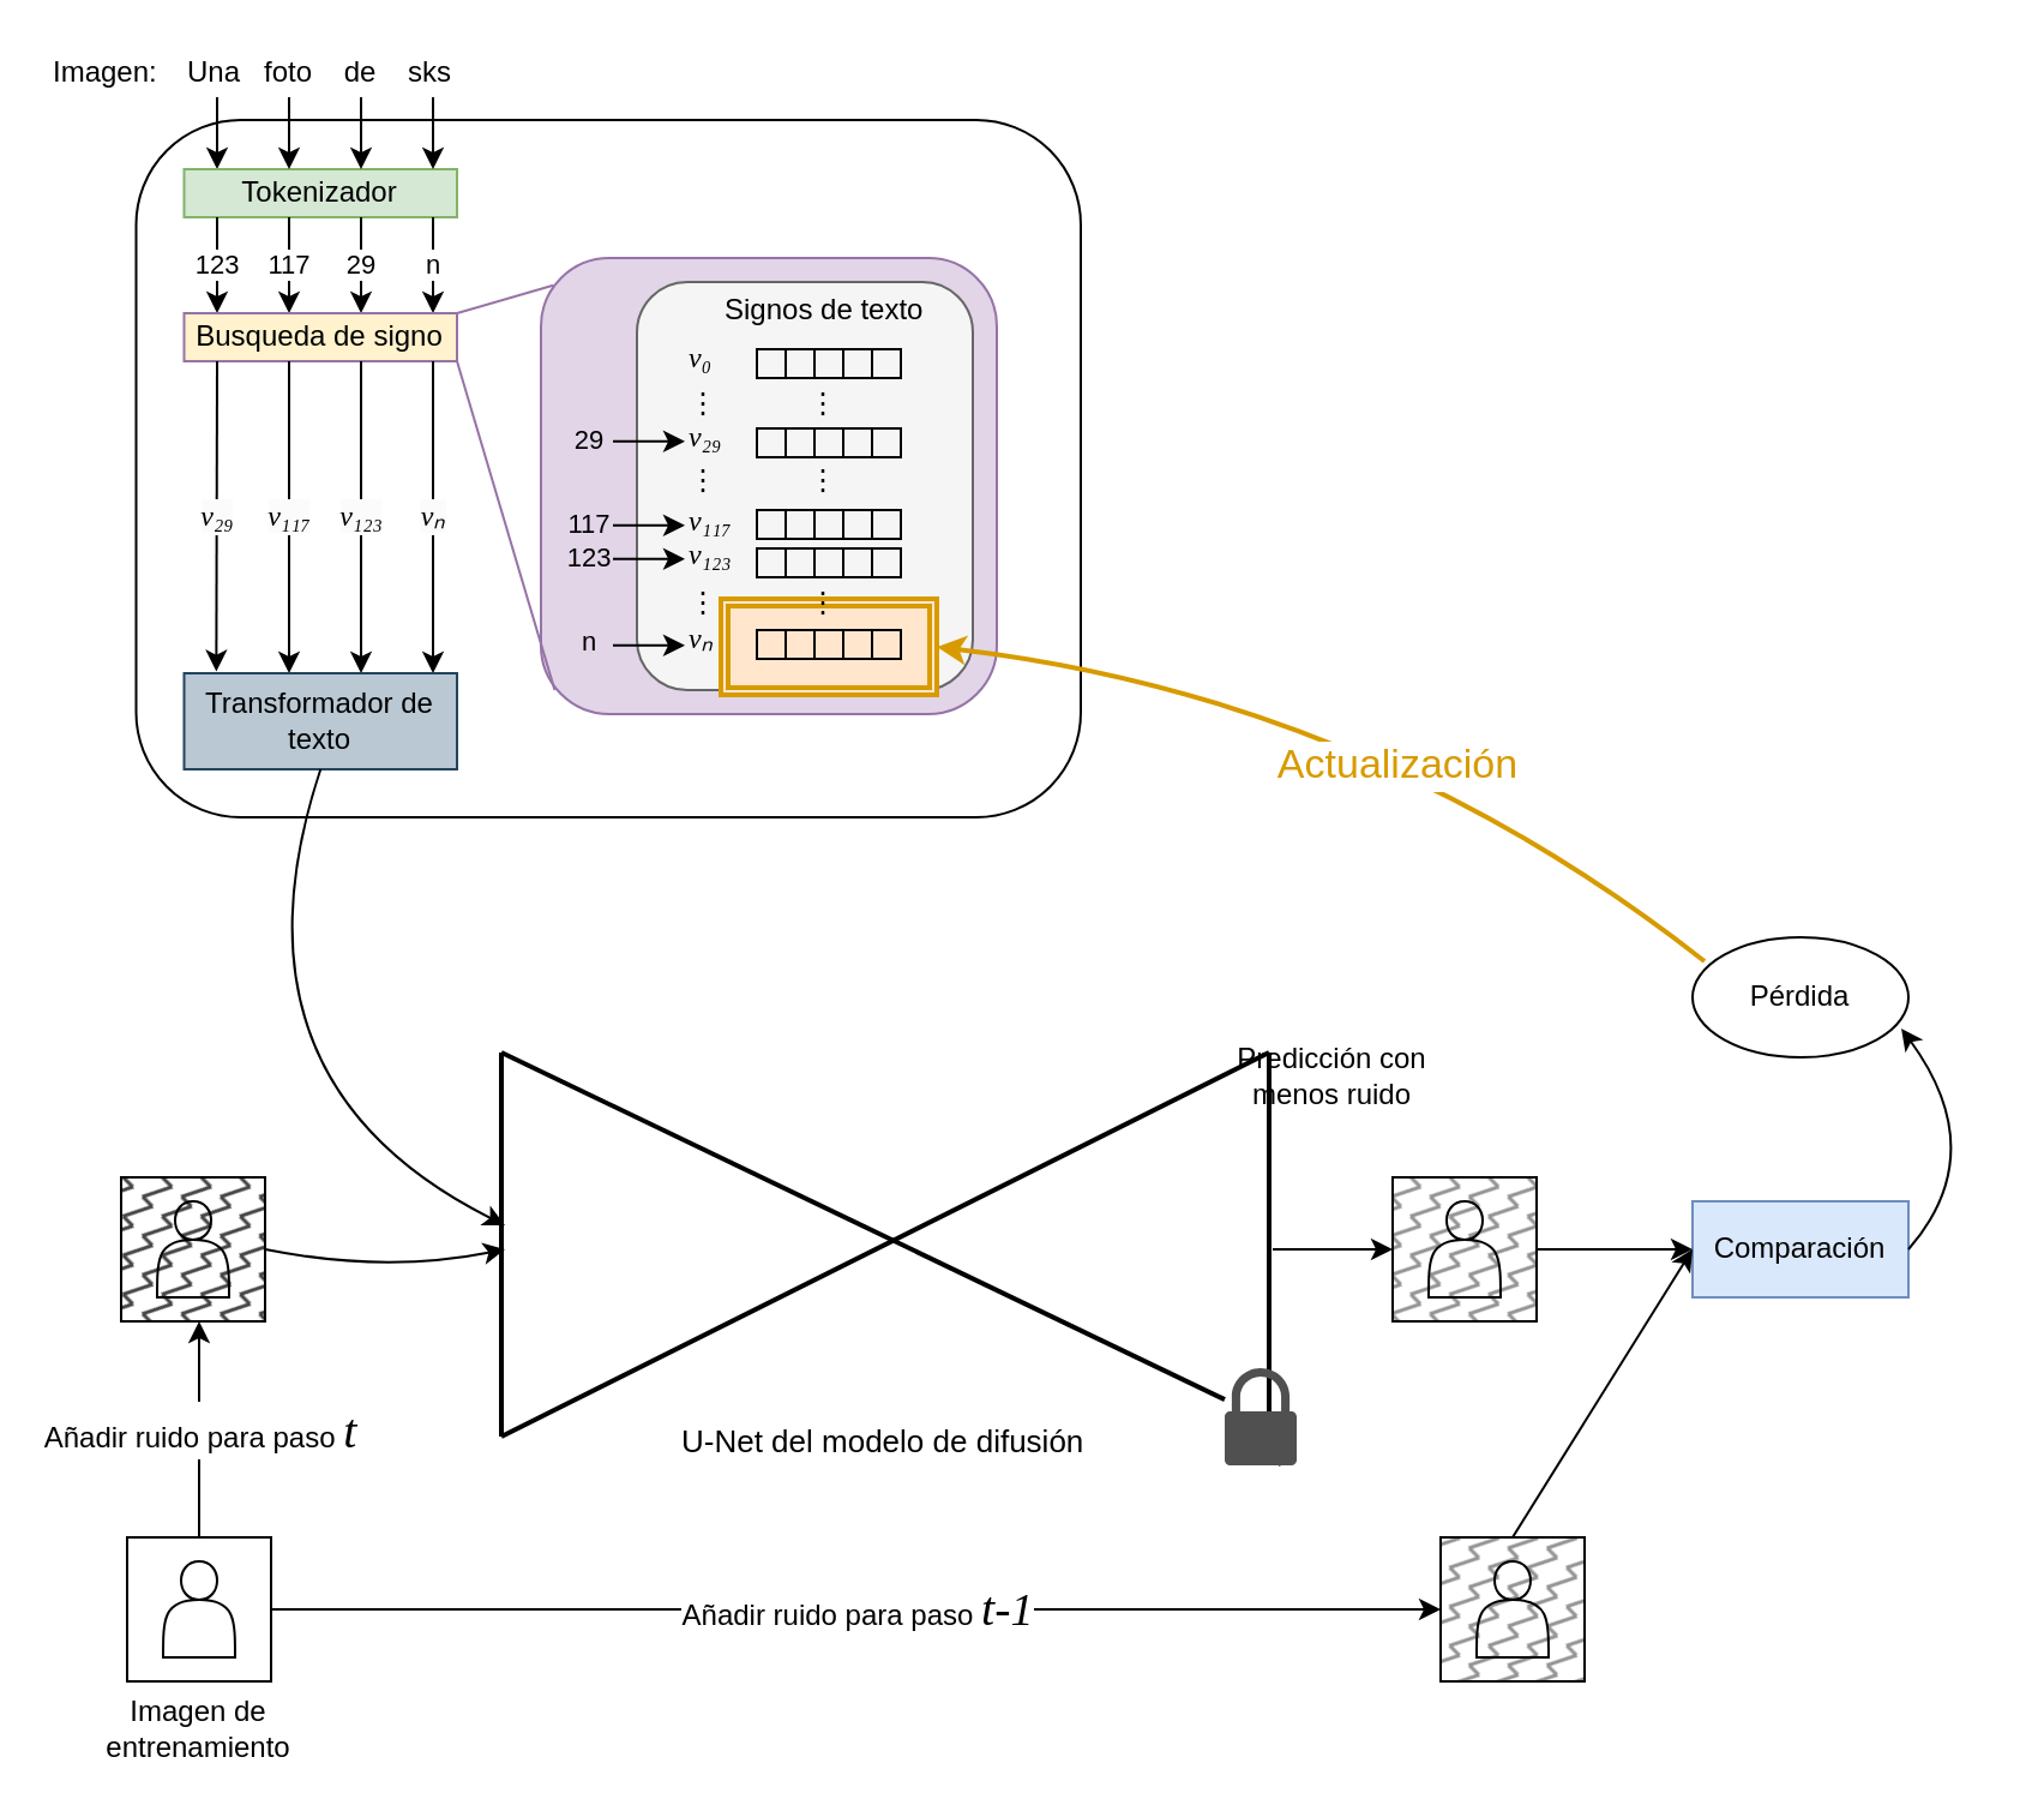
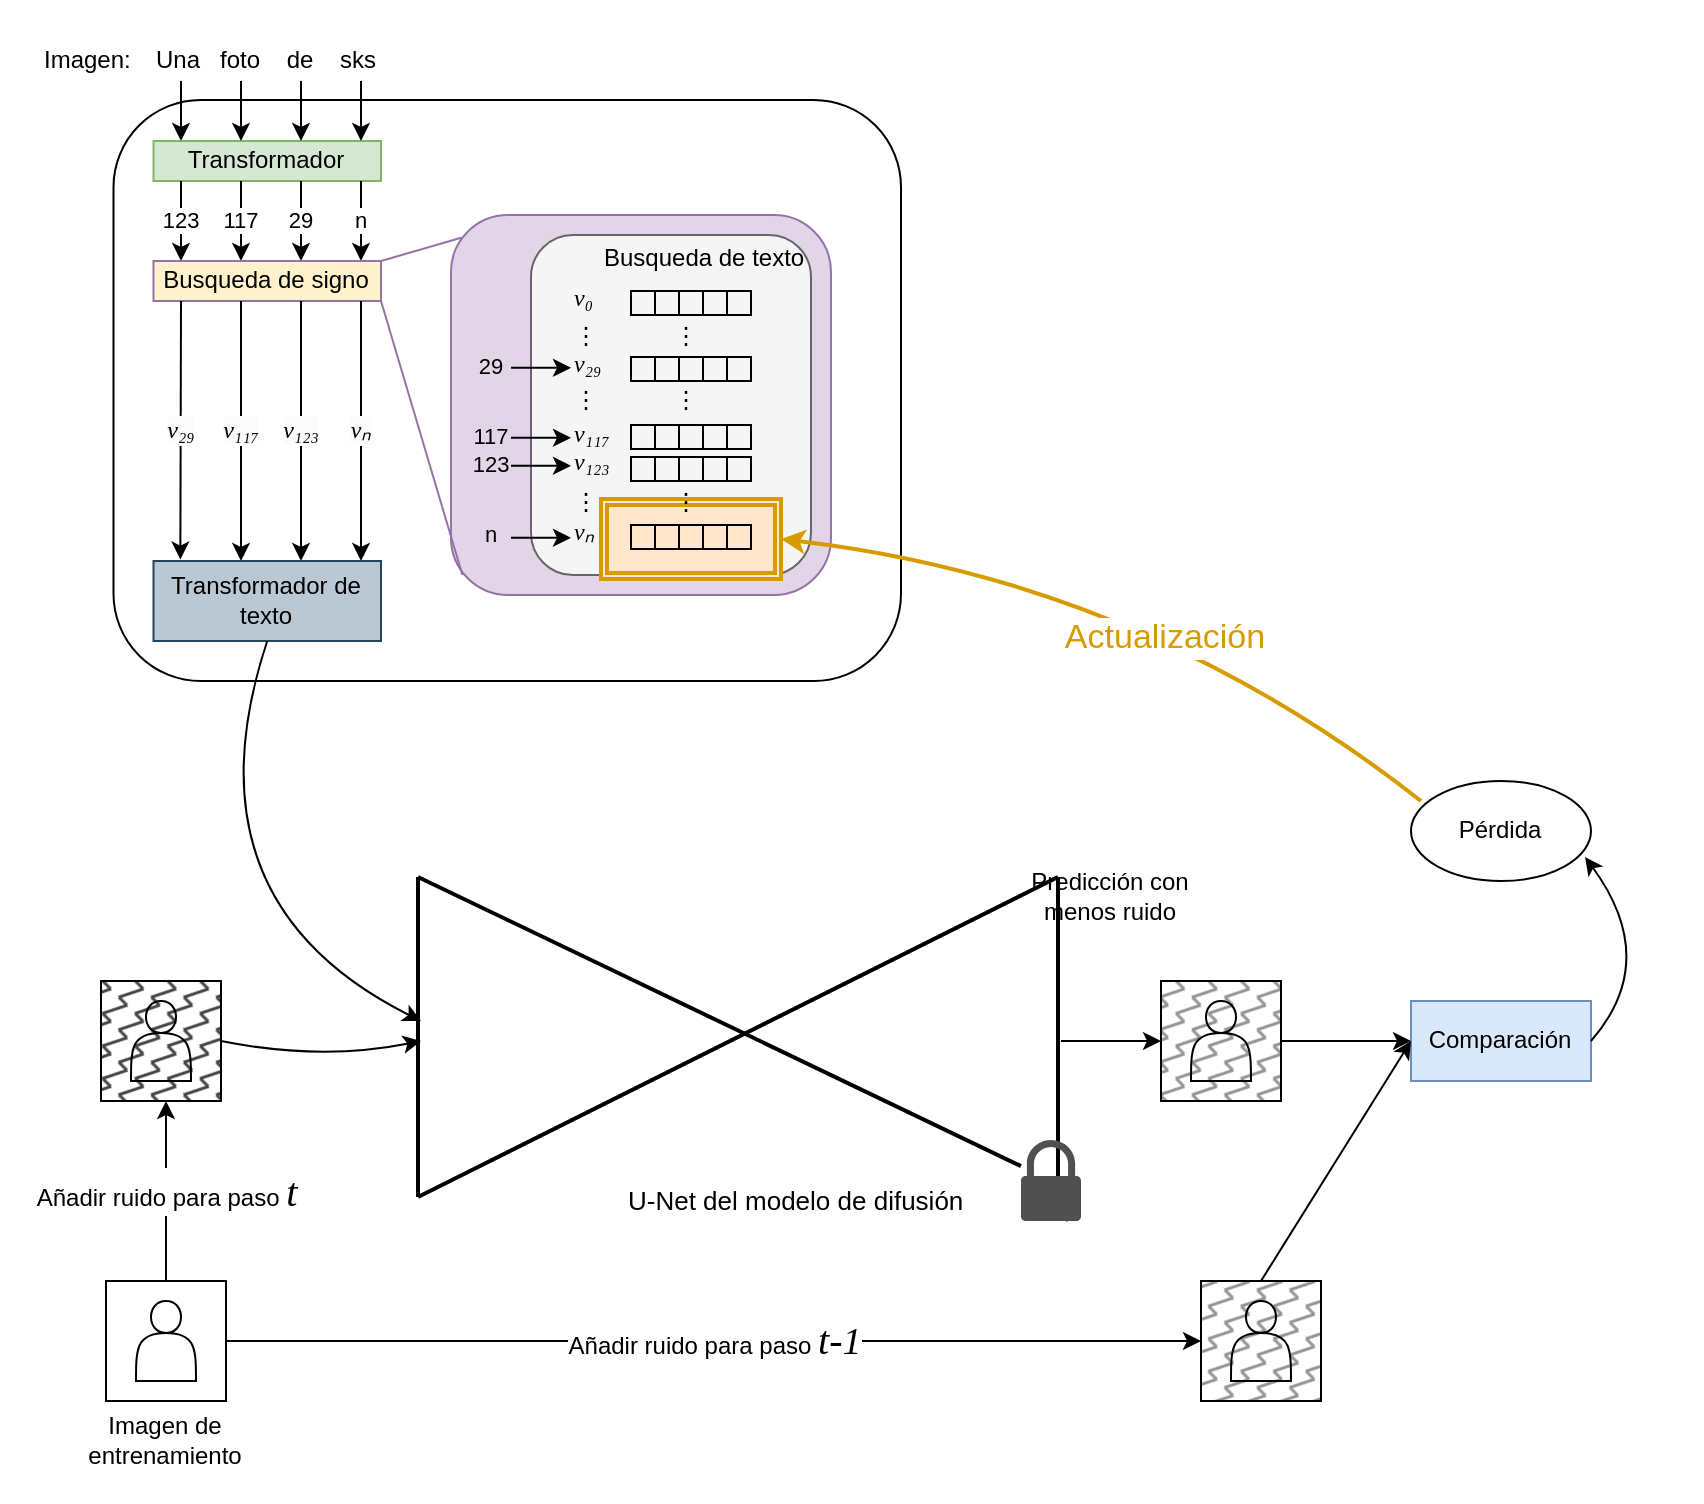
- <mxCell id="7" value="Tokenizador" style="rounded=0;whiteSpace=wrap;html=1;fillStyle=auto;fillColor=#d5e8d4;strokeColor=#82b366;" parent="1" vertex="1"><mxGeometry x="76.25" y="70" width="113.75" height="20" as="geometry" /></mxCell>
+ <mxCell id="7" value="Transformador" style="rounded=0;whiteSpace=wrap;html=1;fillStyle=auto;fillColor=#d5e8d4;strokeColor=#82b366;" parent="1" vertex="1"><mxGeometry x="76.25" y="70" width="113.75" height="20" as="geometry" /></mxCell>
- <mxCell id="55" value="Signos de texto" style="text;html=1;strokeColor=none;fillColor=none;align=left;verticalAlign=middle;whiteSpace=wrap;rounded=0;fillStyle=zigzag-line;" parent="1" vertex="1"><mxGeometry x="300" y="118.5" width="150" height="20" as="geometry" /></mxCell>
+ <mxCell id="55" value="Busqueda de texto" style="text;html=1;strokeColor=none;fillColor=none;align=left;verticalAlign=middle;whiteSpace=wrap;rounded=0;fillStyle=zigzag-line;" parent="1" vertex="1"><mxGeometry x="300" y="118.5" width="150" height="20" as="geometry" /></mxCell>
- <mxCell id="71" value="U-Net del modelo de difusión" style="text;html=1;strokeColor=none;fillColor=none;align=left;verticalAlign=middle;whiteSpace=wrap;rounded=0;fillStyle=zigzag-line;fontSize=13;" parent="1" vertex="1"><mxGeometry x="282.25" y="590" width="173.5" height="20" as="geometry" /></mxCell>
+ <mxCell id="71" value="U-Net del modelo de difusión" style="text;html=1;strokeColor=none;fillColor=none;align=left;verticalAlign=middle;whiteSpace=wrap;rounded=0;fillStyle=zigzag-line;fontSize=13;" parent="1" vertex="1"><mxGeometry x="312.25" y="590" width="173.5" height="20" as="geometry" /></mxCell>
